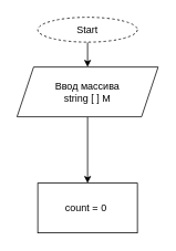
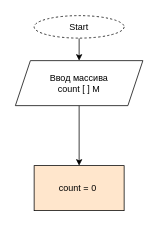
- <mxCell id="5" value="Ввод массива&lt;br&gt;string [ ] M" style="shape=parallelogram;perimeter=parallelogramPerimeter;whiteSpace=wrap;html=1;fixedSize=1;" vertex="1" parent="1"><mxGeometry x="20" y="80" width="170" height="60" as="geometry" /></mxCell>
+ <mxCell id="5" value="Ввод массива&lt;br&gt;count [ ] M" style="shape=parallelogram;perimeter=parallelogramPerimeter;whiteSpace=wrap;html=1;fixedSize=1;" vertex="1" parent="1"><mxGeometry x="20" y="80" width="170" height="60" as="geometry" /></mxCell>
- <mxCell id="6" value="count = 0&amp;nbsp;" style="whiteSpace=wrap;html=1;" vertex="1" parent="1"><mxGeometry x="45" y="220" width="120" height="60" as="geometry" /></mxCell>
+ <mxCell id="6" value="count = 0&amp;nbsp;" style="whiteSpace=wrap;html=1;fillColor=#ffe6cc;" vertex="1" parent="1"><mxGeometry x="45" y="220" width="120" height="60" as="geometry" /></mxCell>
